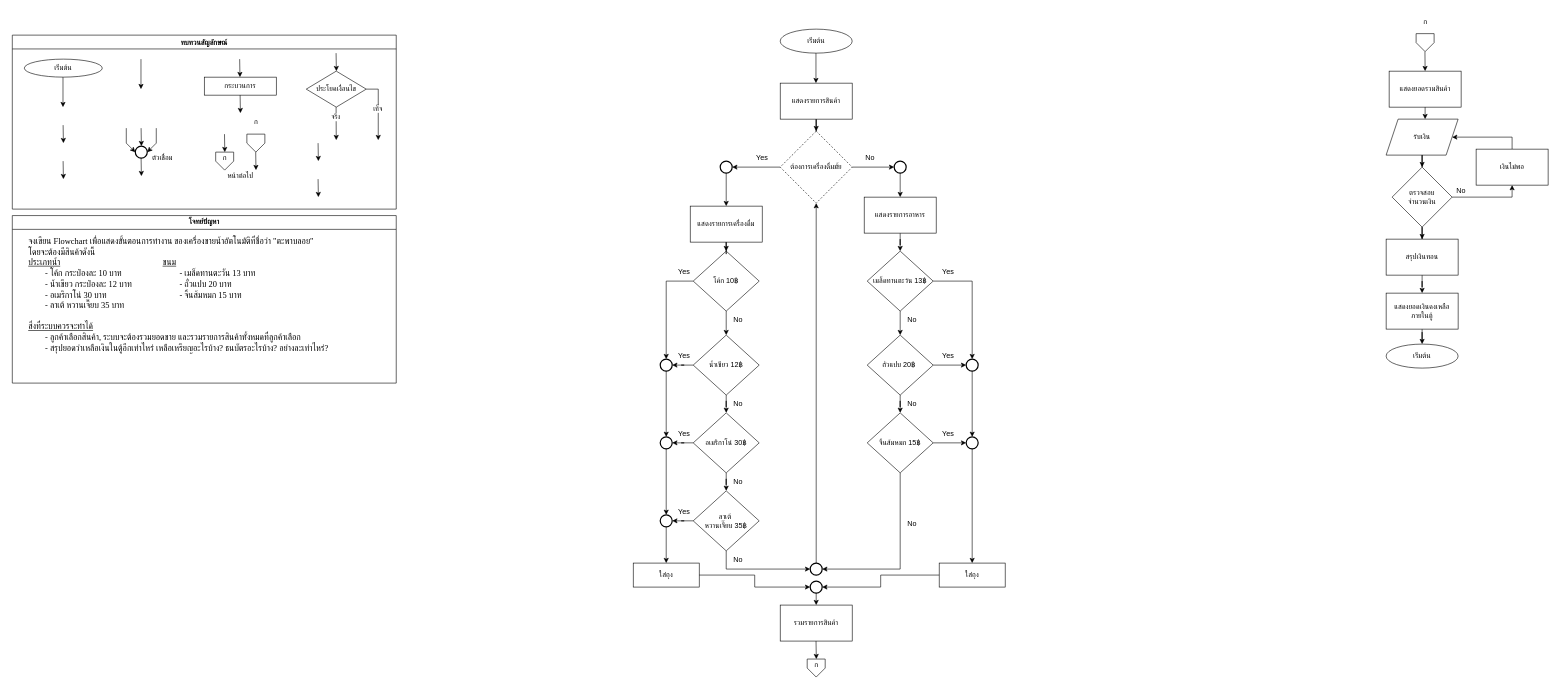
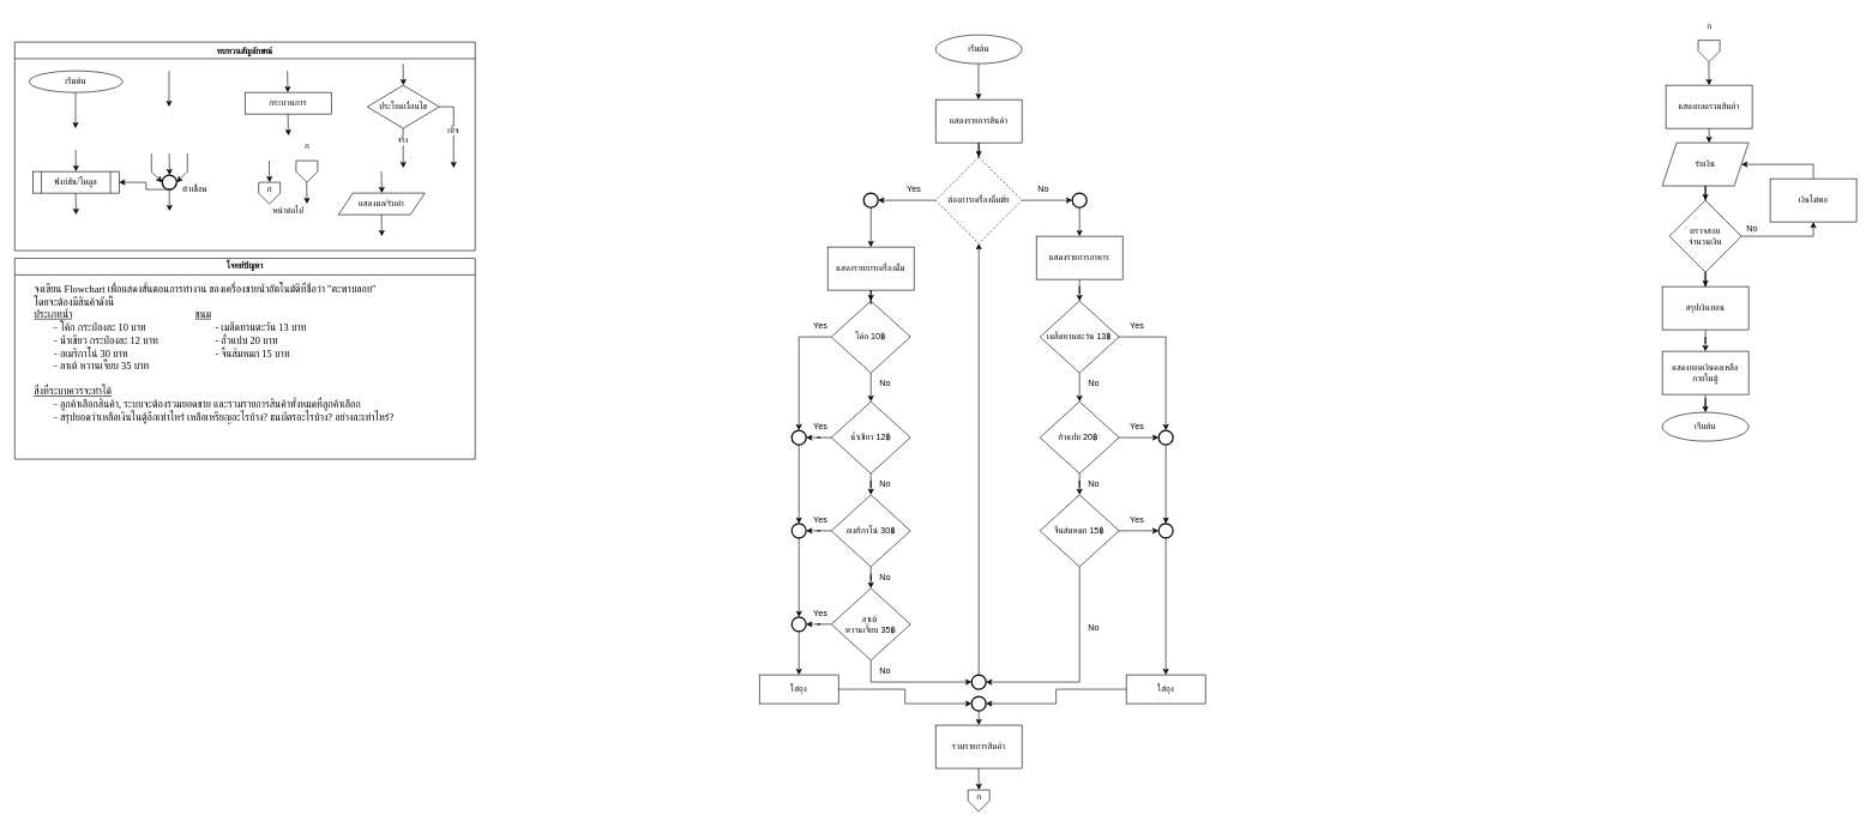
+ <mxCell id="15" value="&lt;font data-font-src=&quot;https://fonts.googleapis.com/css?family=Sarabun&quot; face=&quot;Sarabun&quot;&gt;ฟังก์ชัน/โมดูล&lt;/font&gt;" style="shape=process;whiteSpace=wrap;html=1;backgroundOutline=1;" vertex="1" parent="2"><mxGeometry x="25" y="180" width="120" height="30" as="geometry" /></mxCell>
+ <mxCell id="23" value="" style="edgeStyle=orthogonalEdgeStyle;rounded=0;orthogonalLoop=1;jettySize=auto;html=1;" edge="1" parent="2" source="24" target="15"><mxGeometry relative="1" as="geometry" /></mxCell>
+ <mxCell id="32" value="แสดงผล/รับค่า" style="shape=parallelogram;perimeter=parallelogramPerimeter;whiteSpace=wrap;html=1;fixedSize=1;fontFamily=Sarabun;fontSource=https%3A%2F%2Ffonts.googleapis.com%2Fcss%3Ffamily%3DSarabun;" vertex="1" parent="2"><mxGeometry x="450" y="210" width="120" height="30" as="geometry" /></mxCell>
